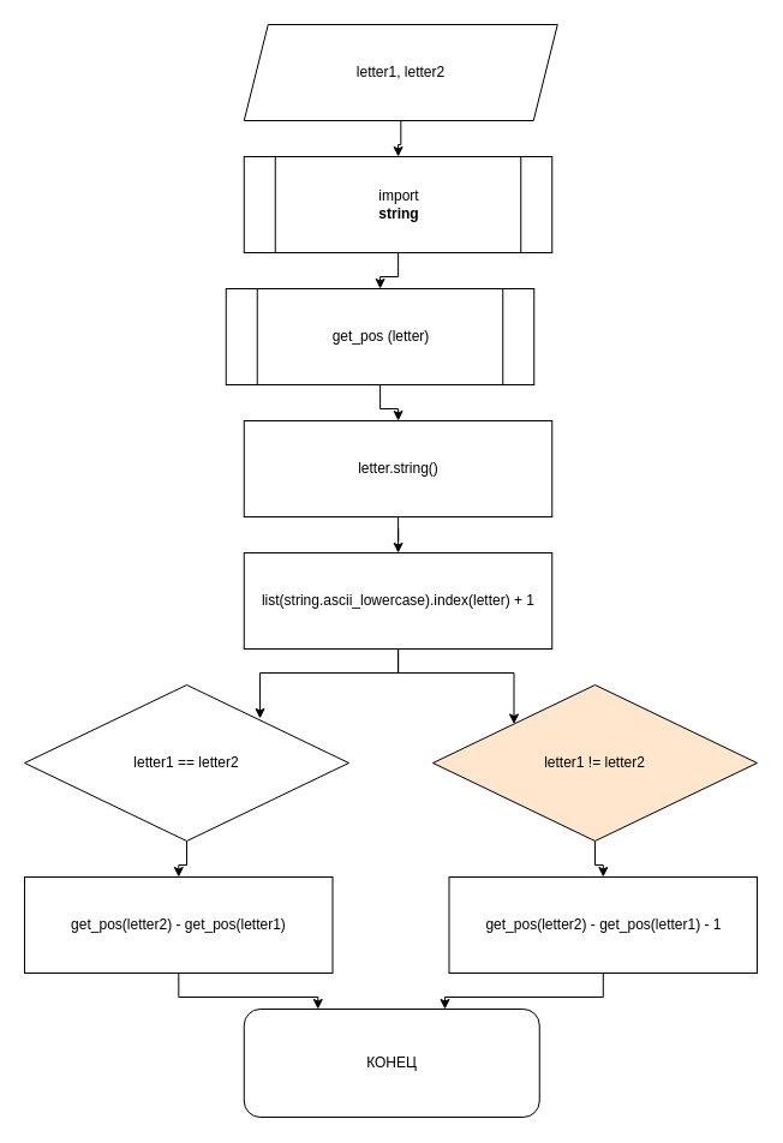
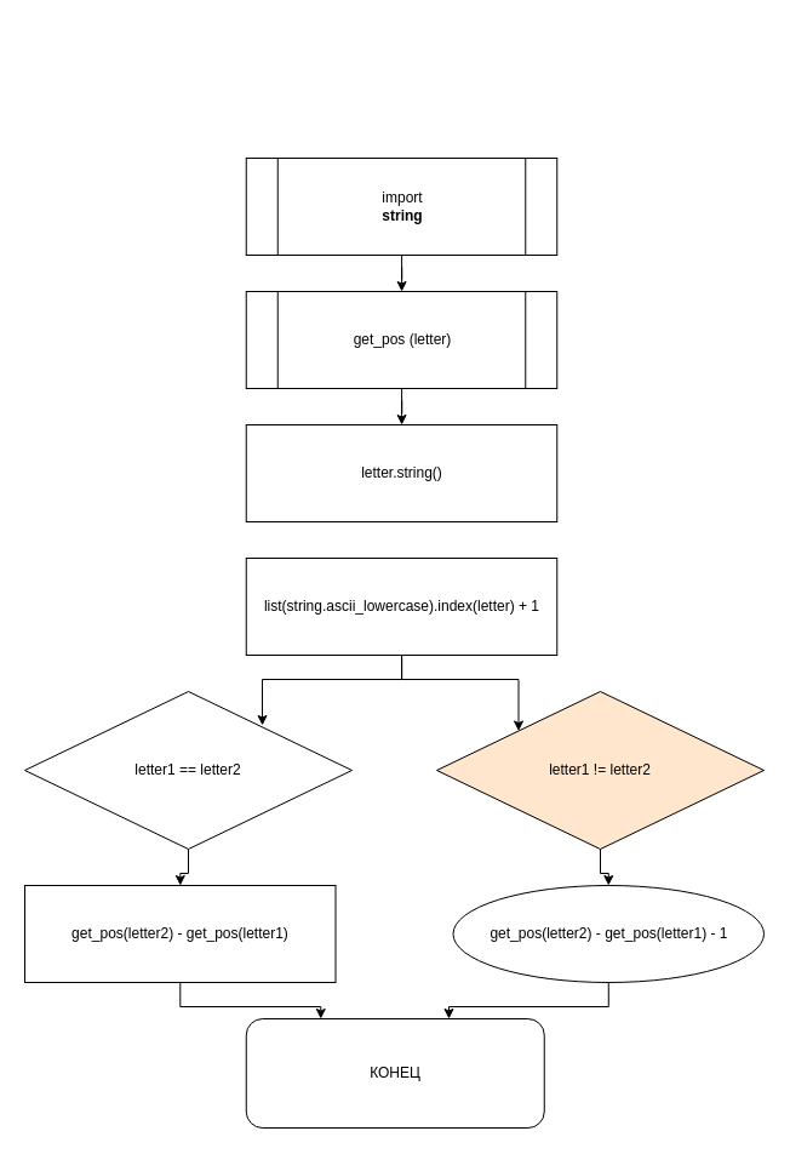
- <mxCell id="3" value="letter1, letter2" style="shape=parallelogram;perimeter=parallelogramPerimeter;whiteSpace=wrap;html=1;fixedSize=1;" vertex="1" parent="1"><mxGeometry x="202.75" y="20" width="261" height="80" as="geometry" /></mxCell>
- <mxCell id="2" value="" style="edgeStyle=orthogonalEdgeStyle;rounded=0;orthogonalLoop=1;jettySize=auto;html=1;" edge="1" parent="1" source="3" target="5"><mxGeometry relative="1" as="geometry" /></mxCell>
- <mxCell id="12" value="get_pos (letter)" style="shape=process;whiteSpace=wrap;html=1;backgroundOutline=1;" vertex="1" parent="1"><mxGeometry x="187.75" y="240" width="256.5" height="80" as="geometry" /></mxCell>
+ <mxCell id="12" value="get_pos (letter)" style="shape=process;whiteSpace=wrap;html=1;backgroundOutline=1;" vertex="1" parent="1"><mxGeometry x="202.75" y="240" width="256.5" height="80" as="geometry" /></mxCell>
- <mxCell id="6" value="" style="edgeStyle=orthogonalEdgeStyle;rounded=0;orthogonalLoop=1;jettySize=auto;html=1;" edge="1" parent="1" source="7" target="10"><mxGeometry relative="1" as="geometry" /></mxCell>
- <mxCell id="20" value="get_pos(letter2) - get_pos(letter1) - 1" style="rounded=0;whiteSpace=wrap;html=1;" vertex="1" parent="1"><mxGeometry x="373.5" y="730" width="256.5" height="80" as="geometry" /></mxCell>
+ <mxCell id="20" value="get_pos(letter2) - get_pos(letter1) - 1" style="ellipse;whiteSpace=wrap;html=1;" vertex="1" parent="1"><mxGeometry x="373.5" y="730" width="256.5" height="80" as="geometry" /></mxCell>
